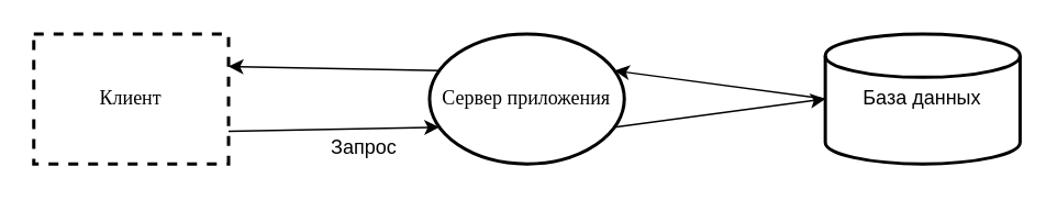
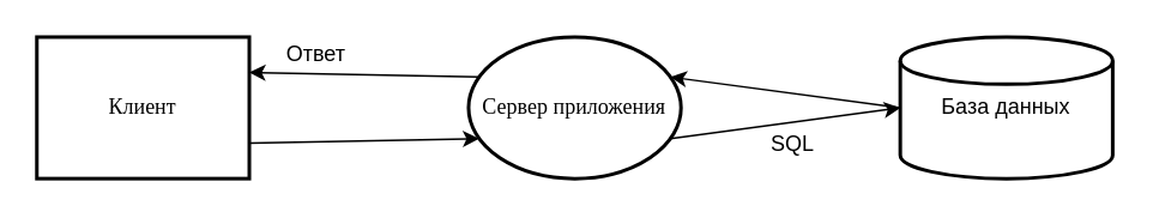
+ <mxCell id="10" value="Ответ" style="text;html=1;align=center;verticalAlign=middle;resizable=0;points=[];autosize=1;" vertex="1" parent="1"><mxGeometry x="150" y="20" width="50" height="20" as="geometry" /></mxCell>
- <mxCell id="2" value="Клиент" style="rounded=0;whiteSpace=wrap;html=1;absoluteArcSize=1;arcSize=14;strokeWidth=2;fontFamily=Times New Roman;dashed=1;" vertex="1" parent="1"><mxGeometry x="20" y="20" width="118.11" height="78.74" as="geometry" /></mxCell>
+ <mxCell id="2" value="Клиент" style="rounded=0;whiteSpace=wrap;html=1;absoluteArcSize=1;arcSize=14;strokeWidth=2;fontFamily=Times New Roman;" vertex="1" parent="1"><mxGeometry x="20" y="20" width="118.11" height="78.74" as="geometry" /></mxCell>
+ <mxCell id="9" value="SQL" style="text;html=1;align=center;verticalAlign=middle;resizable=0;points=[];autosize=1;" vertex="1" parent="1"><mxGeometry x="420" y="70" width="40" height="20" as="geometry" /></mxCell>
- <mxCell id="11" value="Запрос" style="text;html=1;align=center;verticalAlign=middle;resizable=0;points=[];autosize=1;" vertex="1" parent="1"><mxGeometry x="190" y="78.74" width="60" height="20" as="geometry" /></mxCell>
